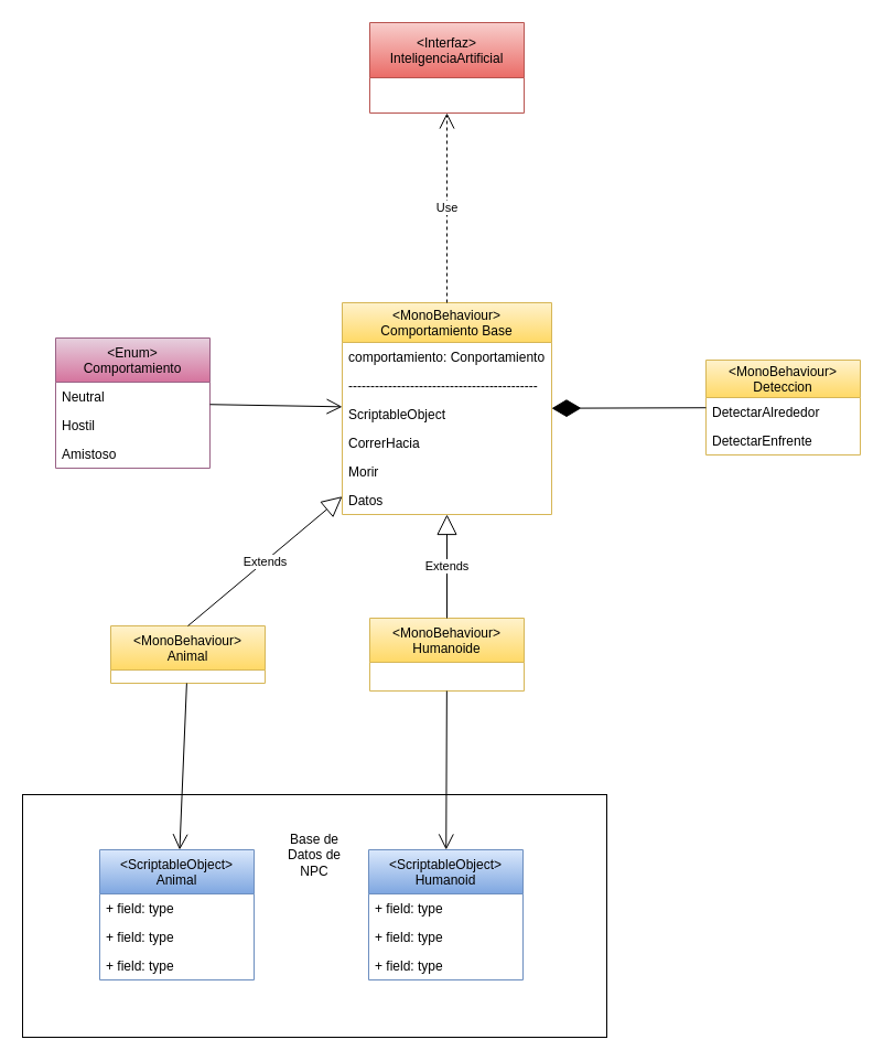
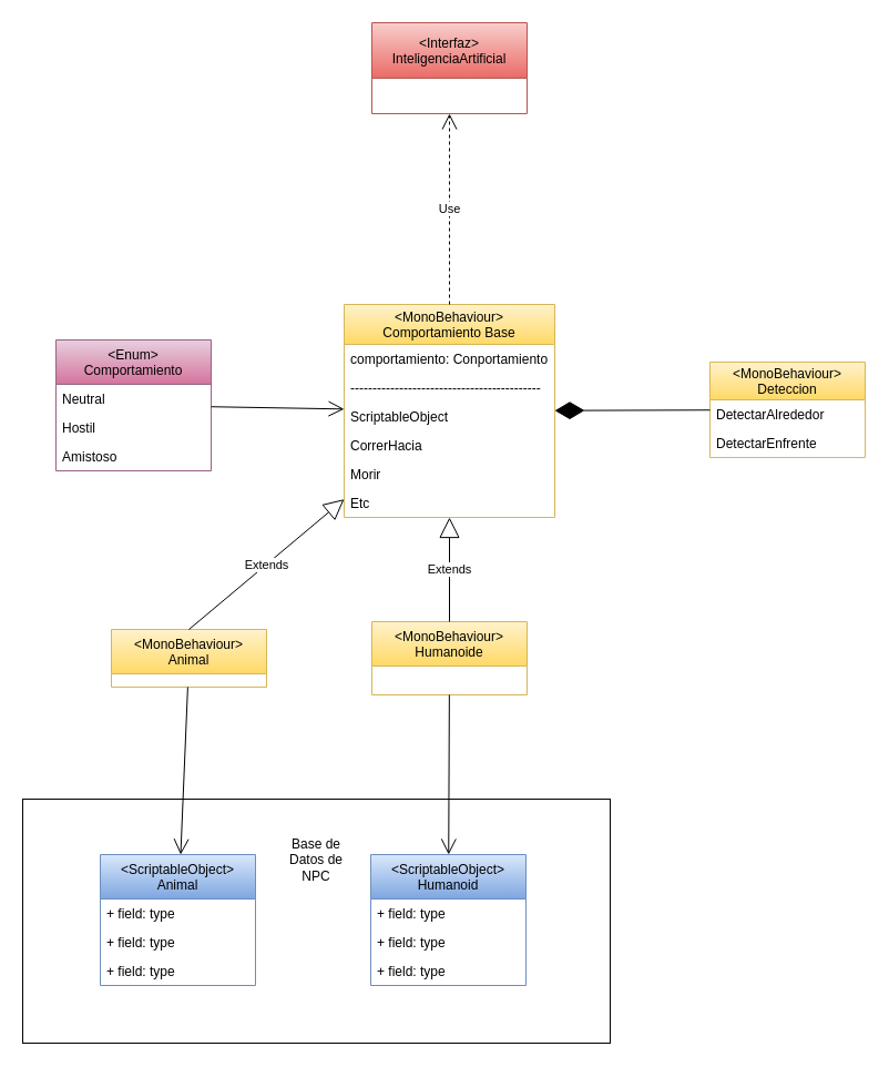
- <mxCell id="10" value="Datos" style="text;strokeColor=none;fillColor=none;align=left;verticalAlign=top;spacingLeft=4;spacingRight=4;overflow=hidden;rotatable=0;points=[[0,0.5],[1,0.5]];portConstraint=eastwest;" vertex="1" parent="4"><mxGeometry y="166" width="190" height="26" as="geometry" /></mxCell>
+ <mxCell id="10" value="Etc" style="text;strokeColor=none;fillColor=none;align=left;verticalAlign=top;spacingLeft=4;spacingRight=4;overflow=hidden;rotatable=0;points=[[0,0.5],[1,0.5]];portConstraint=eastwest;" vertex="1" parent="4"><mxGeometry y="166" width="190" height="26" as="geometry" /></mxCell>
